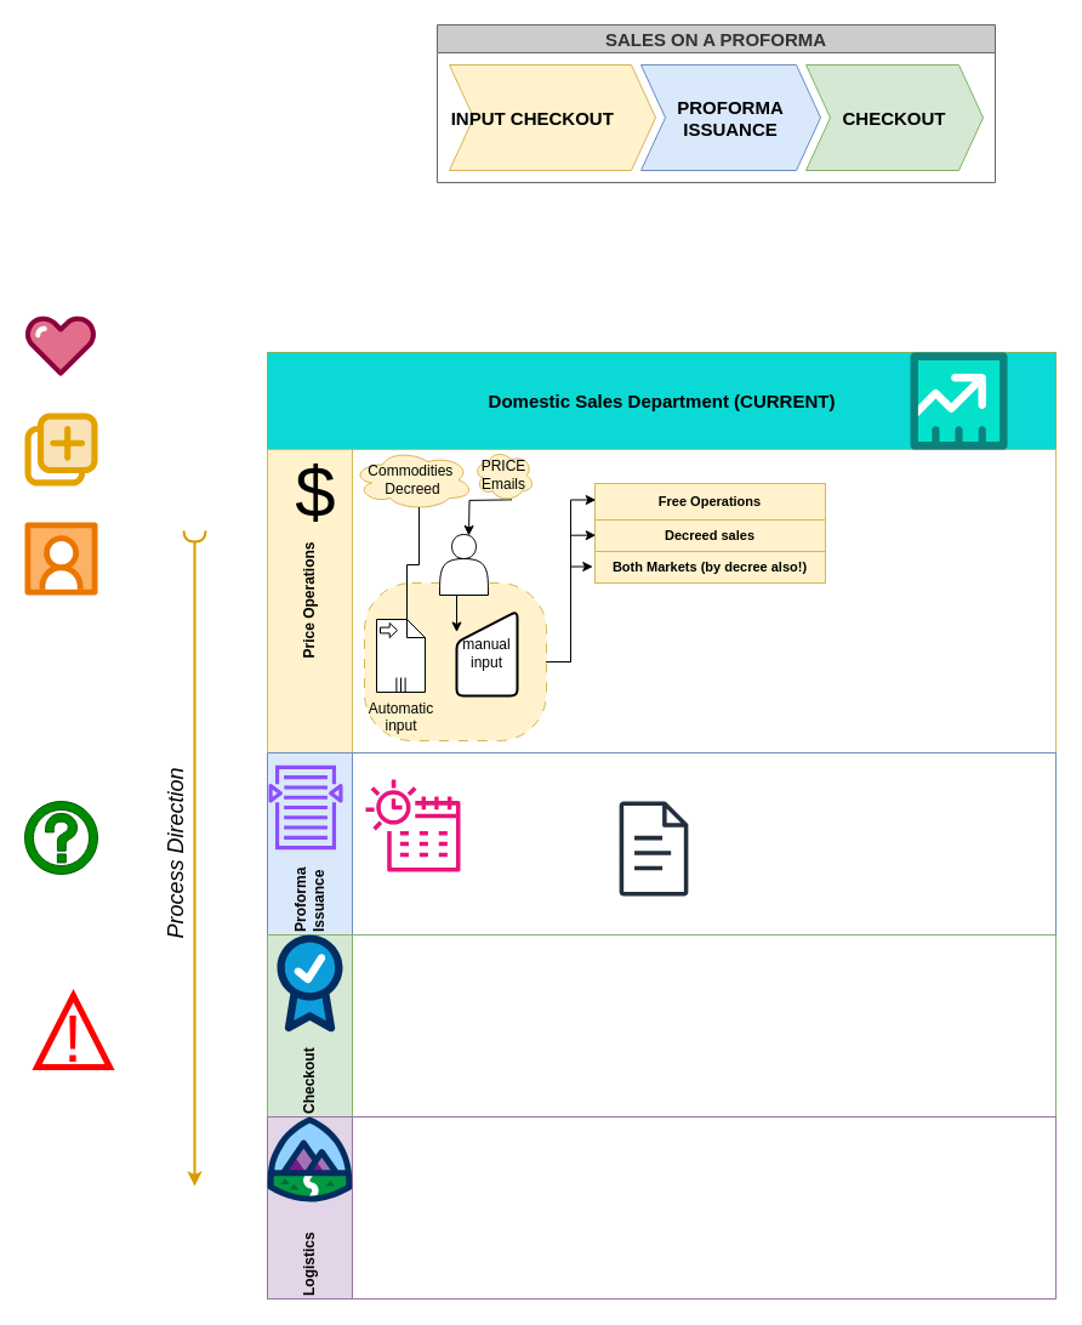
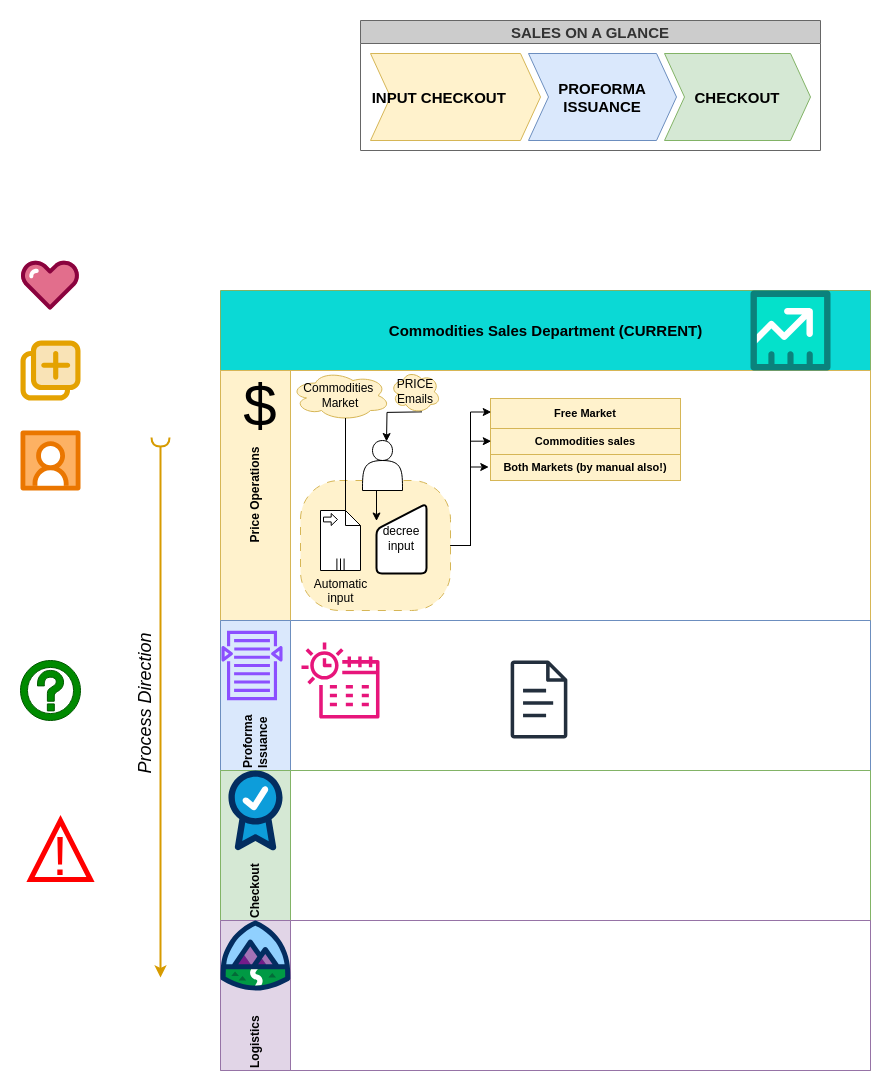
- <mxCell id="32" value="SALES ON A PROFORMA" style="swimlane;childLayout=stackLayout;horizontal=1;fillColor=#CCCCCC;horizontalStack=1;resizeParent=1;resizeParentMax=0;resizeLast=0;collapsible=0;strokeColor=#666666;stackBorder=10;stackSpacing=-12;resizable=1;align=center;points=[];whiteSpace=wrap;html=1;rounded=0;shadow=0;strokeWidth=1;verticalAlign=middle;fontFamily=Helvetica;fontSize=15;fontColor=#333333;fontStyle=1;labelBackgroundColor=none;" vertex="1" parent="1"><mxGeometry x="360" y="20" width="460" height="130" as="geometry" /></mxCell>
+ <mxCell id="32" value="SALES ON A GLANCE" style="swimlane;childLayout=stackLayout;horizontal=1;fillColor=#CCCCCC;horizontalStack=1;resizeParent=1;resizeParentMax=0;resizeLast=0;collapsible=0;strokeColor=#666666;stackBorder=10;stackSpacing=-12;resizable=1;align=center;points=[];whiteSpace=wrap;html=1;rounded=0;shadow=0;strokeWidth=1;verticalAlign=middle;fontFamily=Helvetica;fontSize=15;fontColor=#333333;fontStyle=1;labelBackgroundColor=none;" vertex="1" parent="1"><mxGeometry x="360" y="20" width="460" height="130" as="geometry" /></mxCell>
- <mxCell id="2" value="Domestic Sales Department (CURRENT)" style="swimlane;html=1;childLayout=stackLayout;horizontal=1;startSize=80;horizontalStack=0;rounded=0;shadow=0;labelBackgroundColor=none;strokeWidth=1;fontFamily=Helvetica;fontSize=15;align=center;fillColor=#0BD9D5;strokeColor=#82b366;" parent="1" vertex="1"><mxGeometry x="220" y="290" width="650" height="780" as="geometry" /></mxCell>
+ <mxCell id="2" value="Commodities Sales Department (CURRENT)" style="swimlane;html=1;childLayout=stackLayout;horizontal=1;startSize=80;horizontalStack=0;rounded=0;shadow=0;labelBackgroundColor=none;strokeWidth=1;fontFamily=Helvetica;fontSize=15;align=center;fillColor=#0BD9D5;strokeColor=#82b366;" parent="1" vertex="1"><mxGeometry x="220" y="290" width="650" height="780" as="geometry" /></mxCell>
- <mxCell id="5" value="Commodities&amp;nbsp;&lt;div&gt;Decreed&lt;/div&gt;" style="ellipse;shape=cloud;whiteSpace=wrap;html=1;align=center;fillColor=#fff2cc;strokeColor=#d6b656;" vertex="1" parent="3"><mxGeometry x="70" width="100" height="50" as="geometry" /></mxCell>
+ <mxCell id="5" value="Commodities&amp;nbsp;&lt;div&gt;Market&lt;/div&gt;" style="ellipse;shape=cloud;whiteSpace=wrap;html=1;align=center;fillColor=#fff2cc;strokeColor=#d6b656;" vertex="1" parent="3"><mxGeometry x="70" width="100" height="50" as="geometry" /></mxCell>
- <mxCell id="15" value="Free Operations" style="strokeColor=inherit;fillColor=inherit;gradientColor=inherit;strokeWidth=1;shadow=0;dashed=0;align=center;html=1;shape=mxgraph.mockup.containers.rrect;rSize=0;fontSize=11;fontColor=#000000;fontStyle=1;resizeWidth=1;whiteSpace=wrap;" vertex="1" parent="14"><mxGeometry width="190" height="30" as="geometry" /></mxCell>
+ <mxCell id="15" value="Free Market" style="strokeColor=inherit;fillColor=inherit;gradientColor=inherit;strokeWidth=1;shadow=0;dashed=0;align=center;html=1;shape=mxgraph.mockup.containers.rrect;rSize=0;fontSize=11;fontColor=#000000;fontStyle=1;resizeWidth=1;whiteSpace=wrap;" vertex="1" parent="14"><mxGeometry width="190" height="30" as="geometry" /></mxCell>
- <mxCell id="16" value="Decreed sales" style="strokeColor=inherit;fillColor=inherit;gradientColor=inherit;strokeWidth=1;shadow=0;dashed=0;align=center;html=1;shape=mxgraph.mockup.containers.rrect;rSize=0;fontSize=11;fontColor=#000000;fontStyle=1;resizeWidth=1;whiteSpace=wrap;" vertex="1" parent="14"><mxGeometry y="30" width="190" height="26" as="geometry" /></mxCell>
+ <mxCell id="16" value="Commodities sales" style="strokeColor=inherit;fillColor=inherit;gradientColor=inherit;strokeWidth=1;shadow=0;dashed=0;align=center;html=1;shape=mxgraph.mockup.containers.rrect;rSize=0;fontSize=11;fontColor=#000000;fontStyle=1;resizeWidth=1;whiteSpace=wrap;" vertex="1" parent="14"><mxGeometry y="30" width="190" height="26" as="geometry" /></mxCell>
- <mxCell id="17" value="Both Markets (by decree also!)" style="strokeColor=inherit;fillColor=inherit;gradientColor=inherit;strokeWidth=1;shadow=0;dashed=0;align=center;html=1;shape=mxgraph.mockup.containers.rrect;rSize=0;fontSize=11;fontColor=#000000;fontStyle=1;resizeWidth=1;whiteSpace=wrap;" vertex="1" parent="14"><mxGeometry y="56" width="190" height="26" as="geometry" /></mxCell>
+ <mxCell id="17" value="Both Markets (by manual also!)" style="strokeColor=inherit;fillColor=inherit;gradientColor=inherit;strokeWidth=1;shadow=0;dashed=0;align=center;html=1;shape=mxgraph.mockup.containers.rrect;rSize=0;fontSize=11;fontColor=#000000;fontStyle=1;resizeWidth=1;whiteSpace=wrap;" vertex="1" parent="14"><mxGeometry y="56" width="190" height="26" as="geometry" /></mxCell>
- <mxCell id="11" value="manual&lt;div&gt;input&lt;/div&gt;" style="html=1;strokeWidth=2;shape=manualInput;whiteSpace=wrap;rounded=1;size=26;arcSize=11;" vertex="1" parent="3"><mxGeometry x="156" y="133" width="50" height="70" as="geometry" /></mxCell>
+ <mxCell id="11" value="decree&lt;div&gt;input&lt;/div&gt;" style="html=1;strokeWidth=2;shape=manualInput;whiteSpace=wrap;rounded=1;size=26;arcSize=11;" vertex="1" parent="3"><mxGeometry x="156" y="133" width="50" height="70" as="geometry" /></mxCell>
- <mxCell id="10" value="Automatic&lt;div&gt;input&lt;/div&gt;" style="shape=mxgraph.bpmn.data;labelPosition=center;verticalLabelPosition=bottom;align=center;verticalAlign=top;size=15;html=1;bpmnTransferType=input;isCollection=1;" vertex="1" parent="3"><mxGeometry x="90" y="140" width="40" height="60" as="geometry" /></mxCell>
+ <mxCell id="10" value="Automatic&lt;div&gt;input&lt;/div&gt;" style="shape=mxgraph.bpmn.data;labelPosition=center;verticalLabelPosition=bottom;align=center;verticalAlign=top;size=15;html=1;bpmnTransferType=input;isCollection=1;" vertex="1" parent="3"><mxGeometry x="100" y="140" width="40" height="60" as="geometry" /></mxCell>
